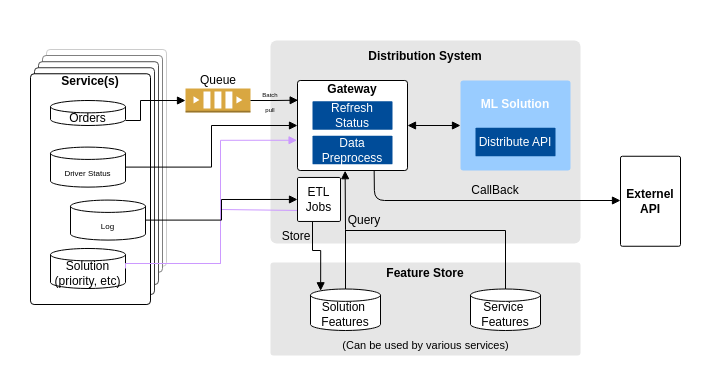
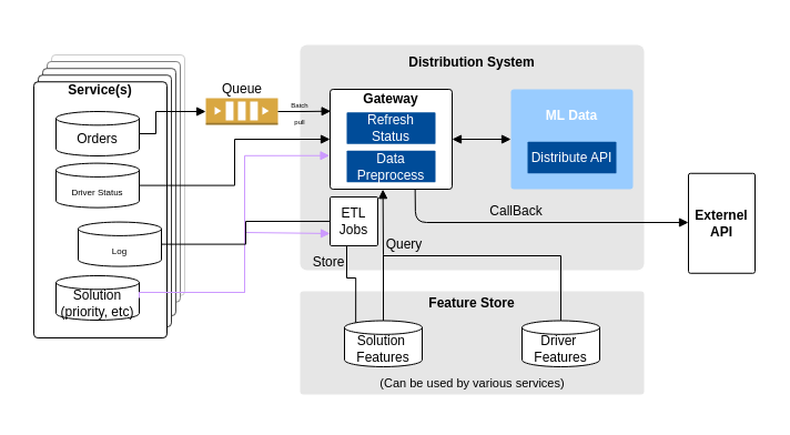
- <mxCell id="15" value="Orders" style="shape=cylinder3;whiteSpace=wrap;html=1;boundedLbl=1;backgroundOutline=1;size=6.167;" parent="4" vertex="1"><mxGeometry x="20" y="65" width="75" height="25" as="geometry" /></mxCell>
+ <mxCell id="15" value="Orders" style="shape=cylinder3;whiteSpace=wrap;html=1;boundedLbl=1;backgroundOutline=1;size=6.167;" parent="4" vertex="1"><mxGeometry x="20" y="65" width="75" height="40" as="geometry" /></mxCell>
- <mxCell id="27" value="&lt;font color=&quot;#ffffff&quot;&gt;&lt;b&gt;ML Solution&lt;/b&gt;&lt;br&gt;&lt;br&gt;&lt;br&gt;&lt;br&gt;&lt;/font&gt;" style="rounded=1;whiteSpace=wrap;html=1;arcSize=3;fillColor=#99CCFF;strokeColor=none;" parent="1" vertex="1"><mxGeometry x="460" y="80" width="110" height="90" as="geometry" /></mxCell>
+ <mxCell id="27" value="&lt;font color=&quot;#ffffff&quot;&gt;&lt;b&gt;ML Data&lt;/b&gt;&lt;br&gt;&lt;br&gt;&lt;br&gt;&lt;br&gt;&lt;/font&gt;" style="rounded=1;whiteSpace=wrap;html=1;arcSize=3;fillColor=#99CCFF;strokeColor=none;" parent="1" vertex="1"><mxGeometry x="460" y="80" width="110" height="90" as="geometry" /></mxCell>
- <mxCell id="39" value="CallBack" style="text;html=1;strokeColor=none;fillColor=none;align=center;verticalAlign=middle;whiteSpace=wrap;rounded=0;" parent="1" vertex="1"><mxGeometry x="475" y="180" width="40" height="20" as="geometry" /></mxCell>
+ <mxCell id="39" value="CallBack" style="text;html=1;strokeColor=none;fillColor=none;align=center;verticalAlign=middle;whiteSpace=wrap;rounded=0;" parent="1" vertex="1"><mxGeometry x="445" y="180" width="40" height="20" as="geometry" /></mxCell>
- <mxCell id="31" style="edgeStyle=orthogonalEdgeStyle;rounded=0;orthogonalLoop=1;jettySize=auto;html=1;entryX=0;entryY=0.5;entryDx=0;entryDy=0;endArrow=block;endFill=1;" parent="1" source="14" target="30" edge="1"><mxGeometry relative="1" as="geometry" /></mxCell>
+ <mxCell id="31" style="edgeStyle=orthogonalEdgeStyle;rounded=0;orthogonalLoop=1;jettySize=auto;html=1;entryX=0;entryY=0.5;entryDx=0;entryDy=0;endArrow=none;endFill=1;" parent="1" source="14" target="30" edge="1"><mxGeometry relative="1" as="geometry" /></mxCell>
- <mxCell id="28" style="edgeStyle=orthogonalEdgeStyle;rounded=0;orthogonalLoop=1;jettySize=auto;html=1;entryX=0;entryY=0.75;entryDx=0;entryDy=0;strokeColor=#CC99FF;endArrow=none;endFill=1;" parent="1" source="10" target="30" edge="1"><mxGeometry relative="1" as="geometry"><Array as="points"><mxPoint x="220" y="263" /><mxPoint x="220" y="209" /><mxPoint x="297" y="209" /></Array></mxGeometry></mxCell>
+ <mxCell id="28" style="edgeStyle=orthogonalEdgeStyle;rounded=0;orthogonalLoop=1;jettySize=auto;html=1;entryX=0;entryY=0.75;entryDx=0;entryDy=0;strokeColor=#CC99FF;endArrow=block;endFill=1;" parent="1" source="10" target="30" edge="1"><mxGeometry relative="1" as="geometry"><Array as="points"><mxPoint x="220" y="263" /><mxPoint x="220" y="209" /><mxPoint x="297" y="209" /></Array></mxGeometry></mxCell>
- <mxCell id="29" style="edgeStyle=orthogonalEdgeStyle;rounded=0;orthogonalLoop=1;jettySize=auto;html=1;entryX=0.145;entryY=0;entryDx=0;entryDy=1.788;entryPerimeter=0;endArrow=block;endFill=1;strokeColor=#000000;" parent="1" source="30" target="25" edge="1"><mxGeometry relative="1" as="geometry"><Array as="points"><mxPoint x="312" y="250" /><mxPoint x="320" y="250" /></Array></mxGeometry></mxCell>
+ <mxCell id="29" style="edgeStyle=orthogonalEdgeStyle;rounded=0;orthogonalLoop=1;jettySize=auto;html=1;entryX=0.145;entryY=0;entryDx=0;entryDy=1.788;entryPerimeter=0;endArrow=none;endFill=1;strokeColor=#000000;" parent="1" source="30" target="25" edge="1"><mxGeometry relative="1" as="geometry"><Array as="points"><mxPoint x="312" y="250" /><mxPoint x="320" y="250" /></Array></mxGeometry></mxCell>
- <mxCell id="23" value="Service&amp;nbsp; Features" style="shape=cylinder3;whiteSpace=wrap;html=1;boundedLbl=1;backgroundOutline=1;size=6.167;" parent="1" vertex="1"><mxGeometry x="470" y="288.5" width="70" height="41.5" as="geometry" /></mxCell>
+ <mxCell id="23" value="Driver&amp;nbsp; Features" style="shape=cylinder3;whiteSpace=wrap;html=1;boundedLbl=1;backgroundOutline=1;size=6.167;" parent="1" vertex="1"><mxGeometry x="470" y="288.5" width="70" height="41.5" as="geometry" /></mxCell>
